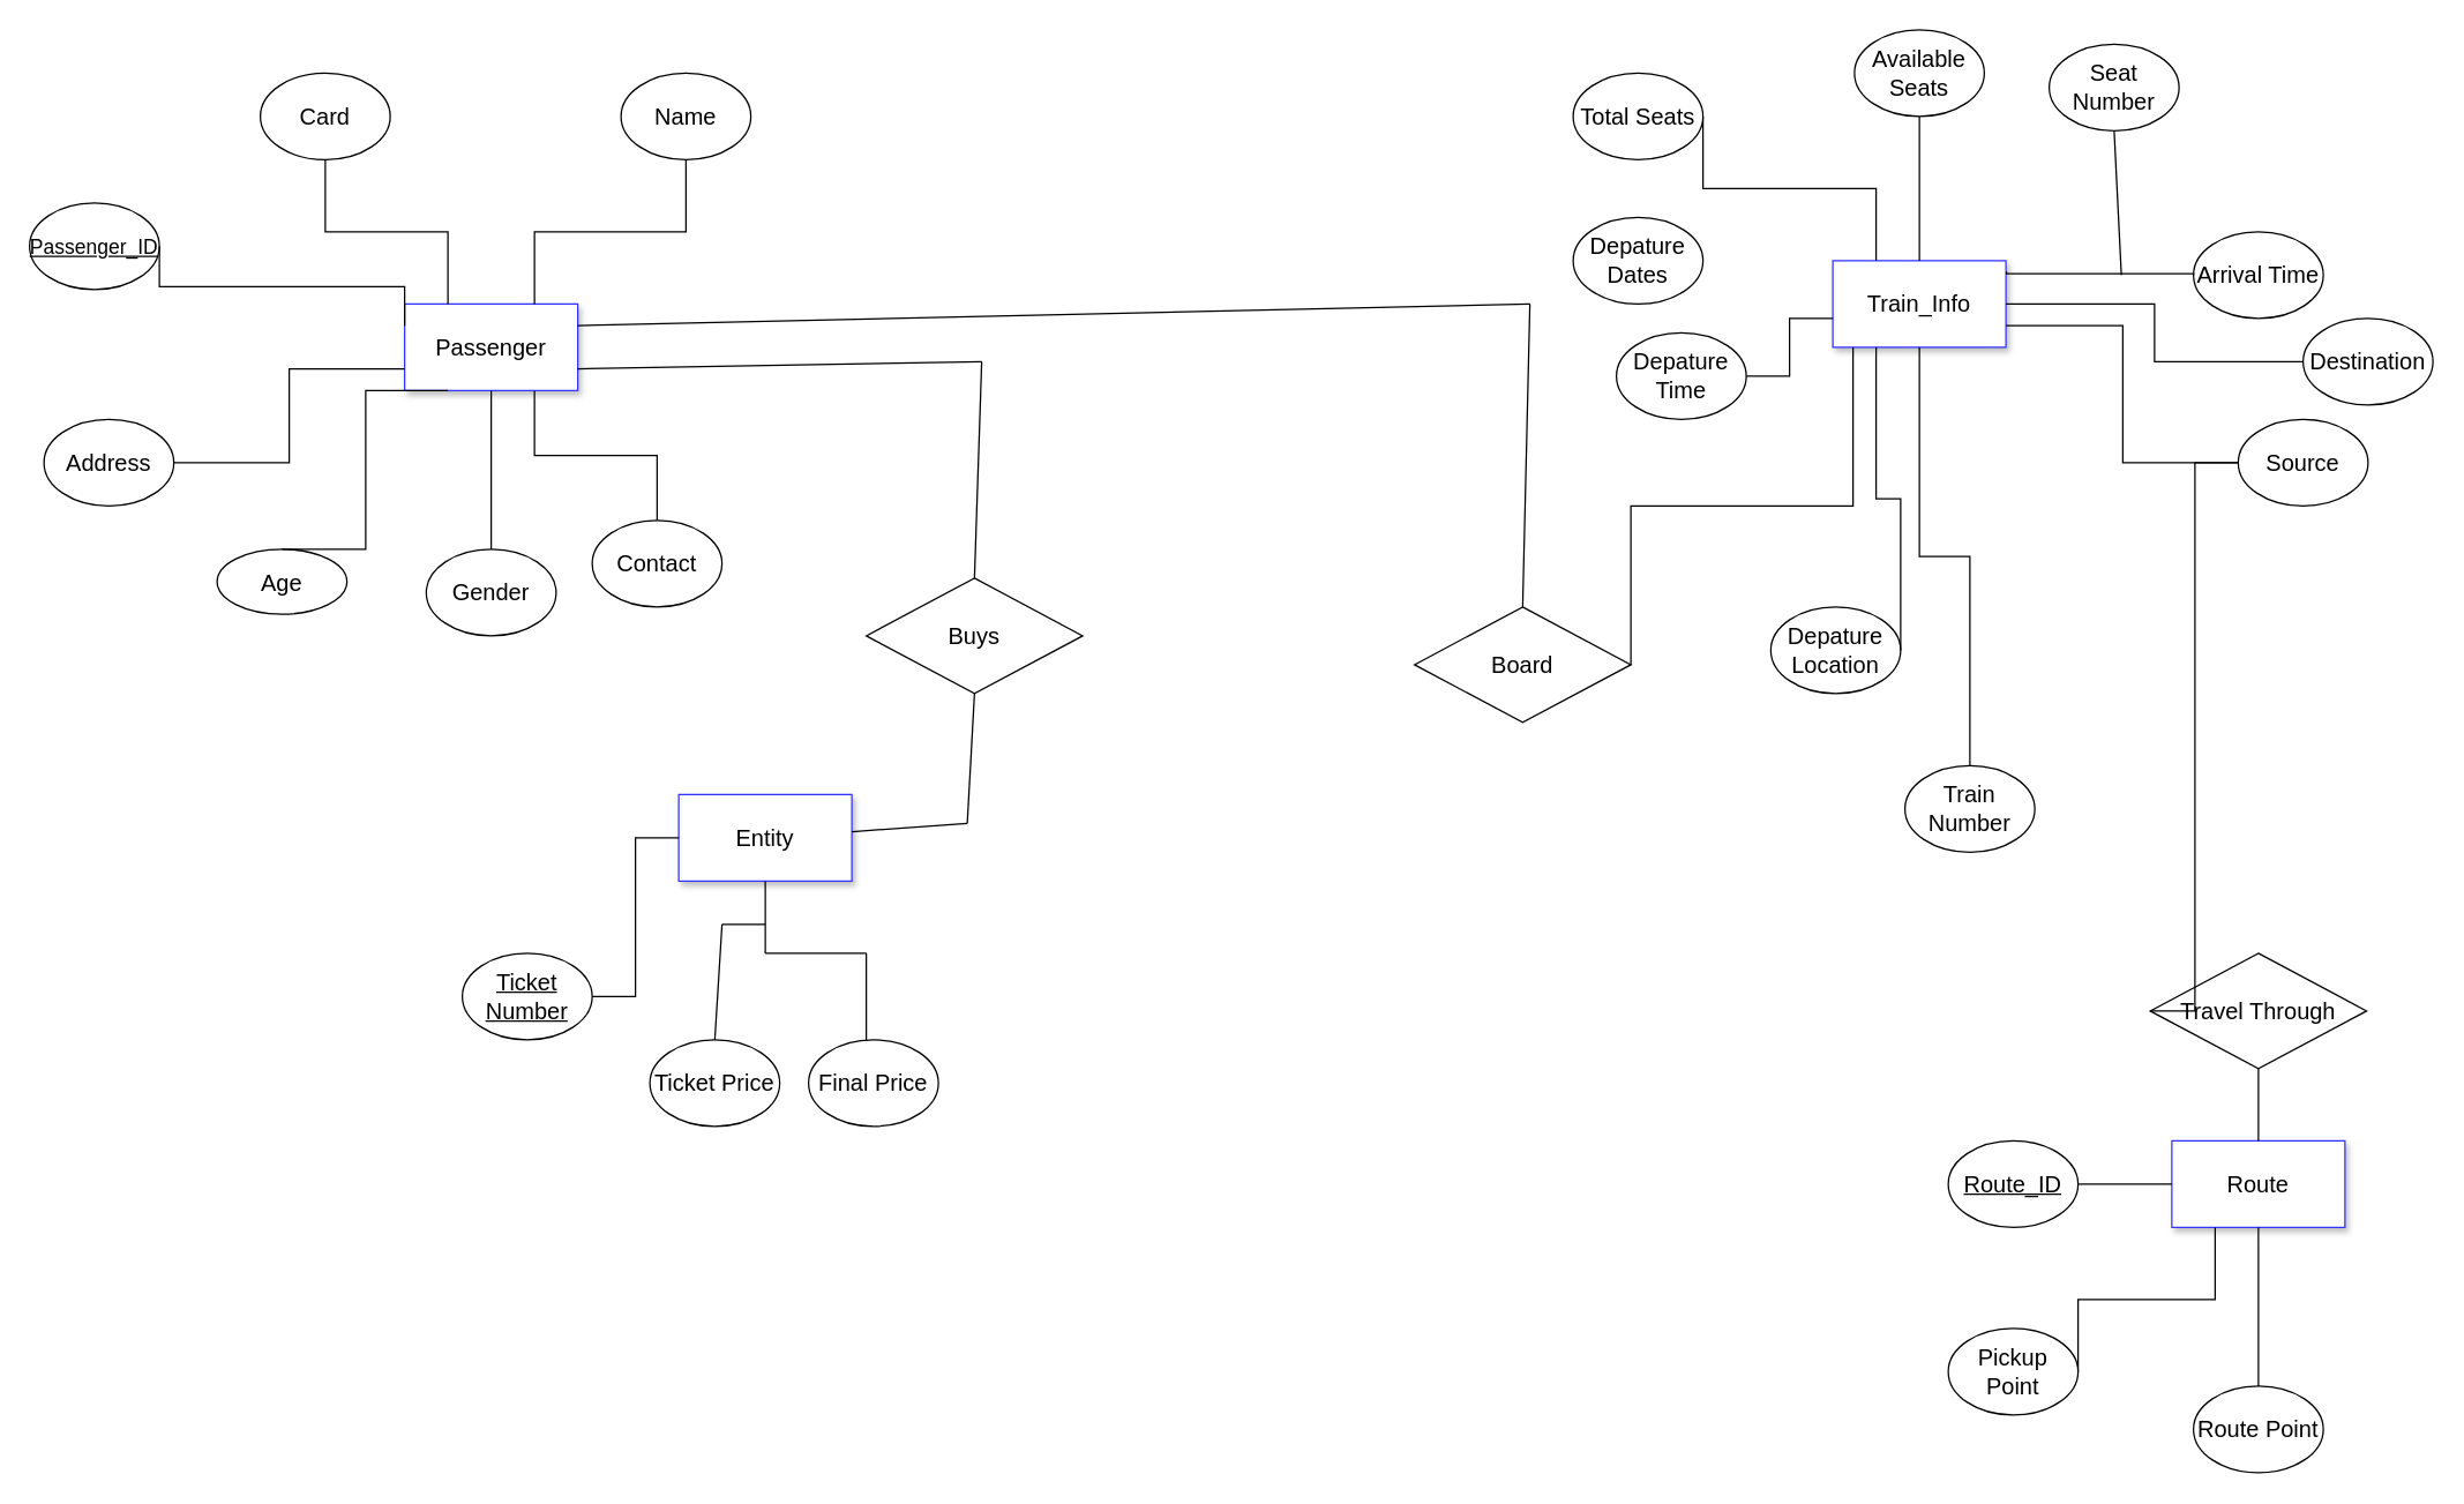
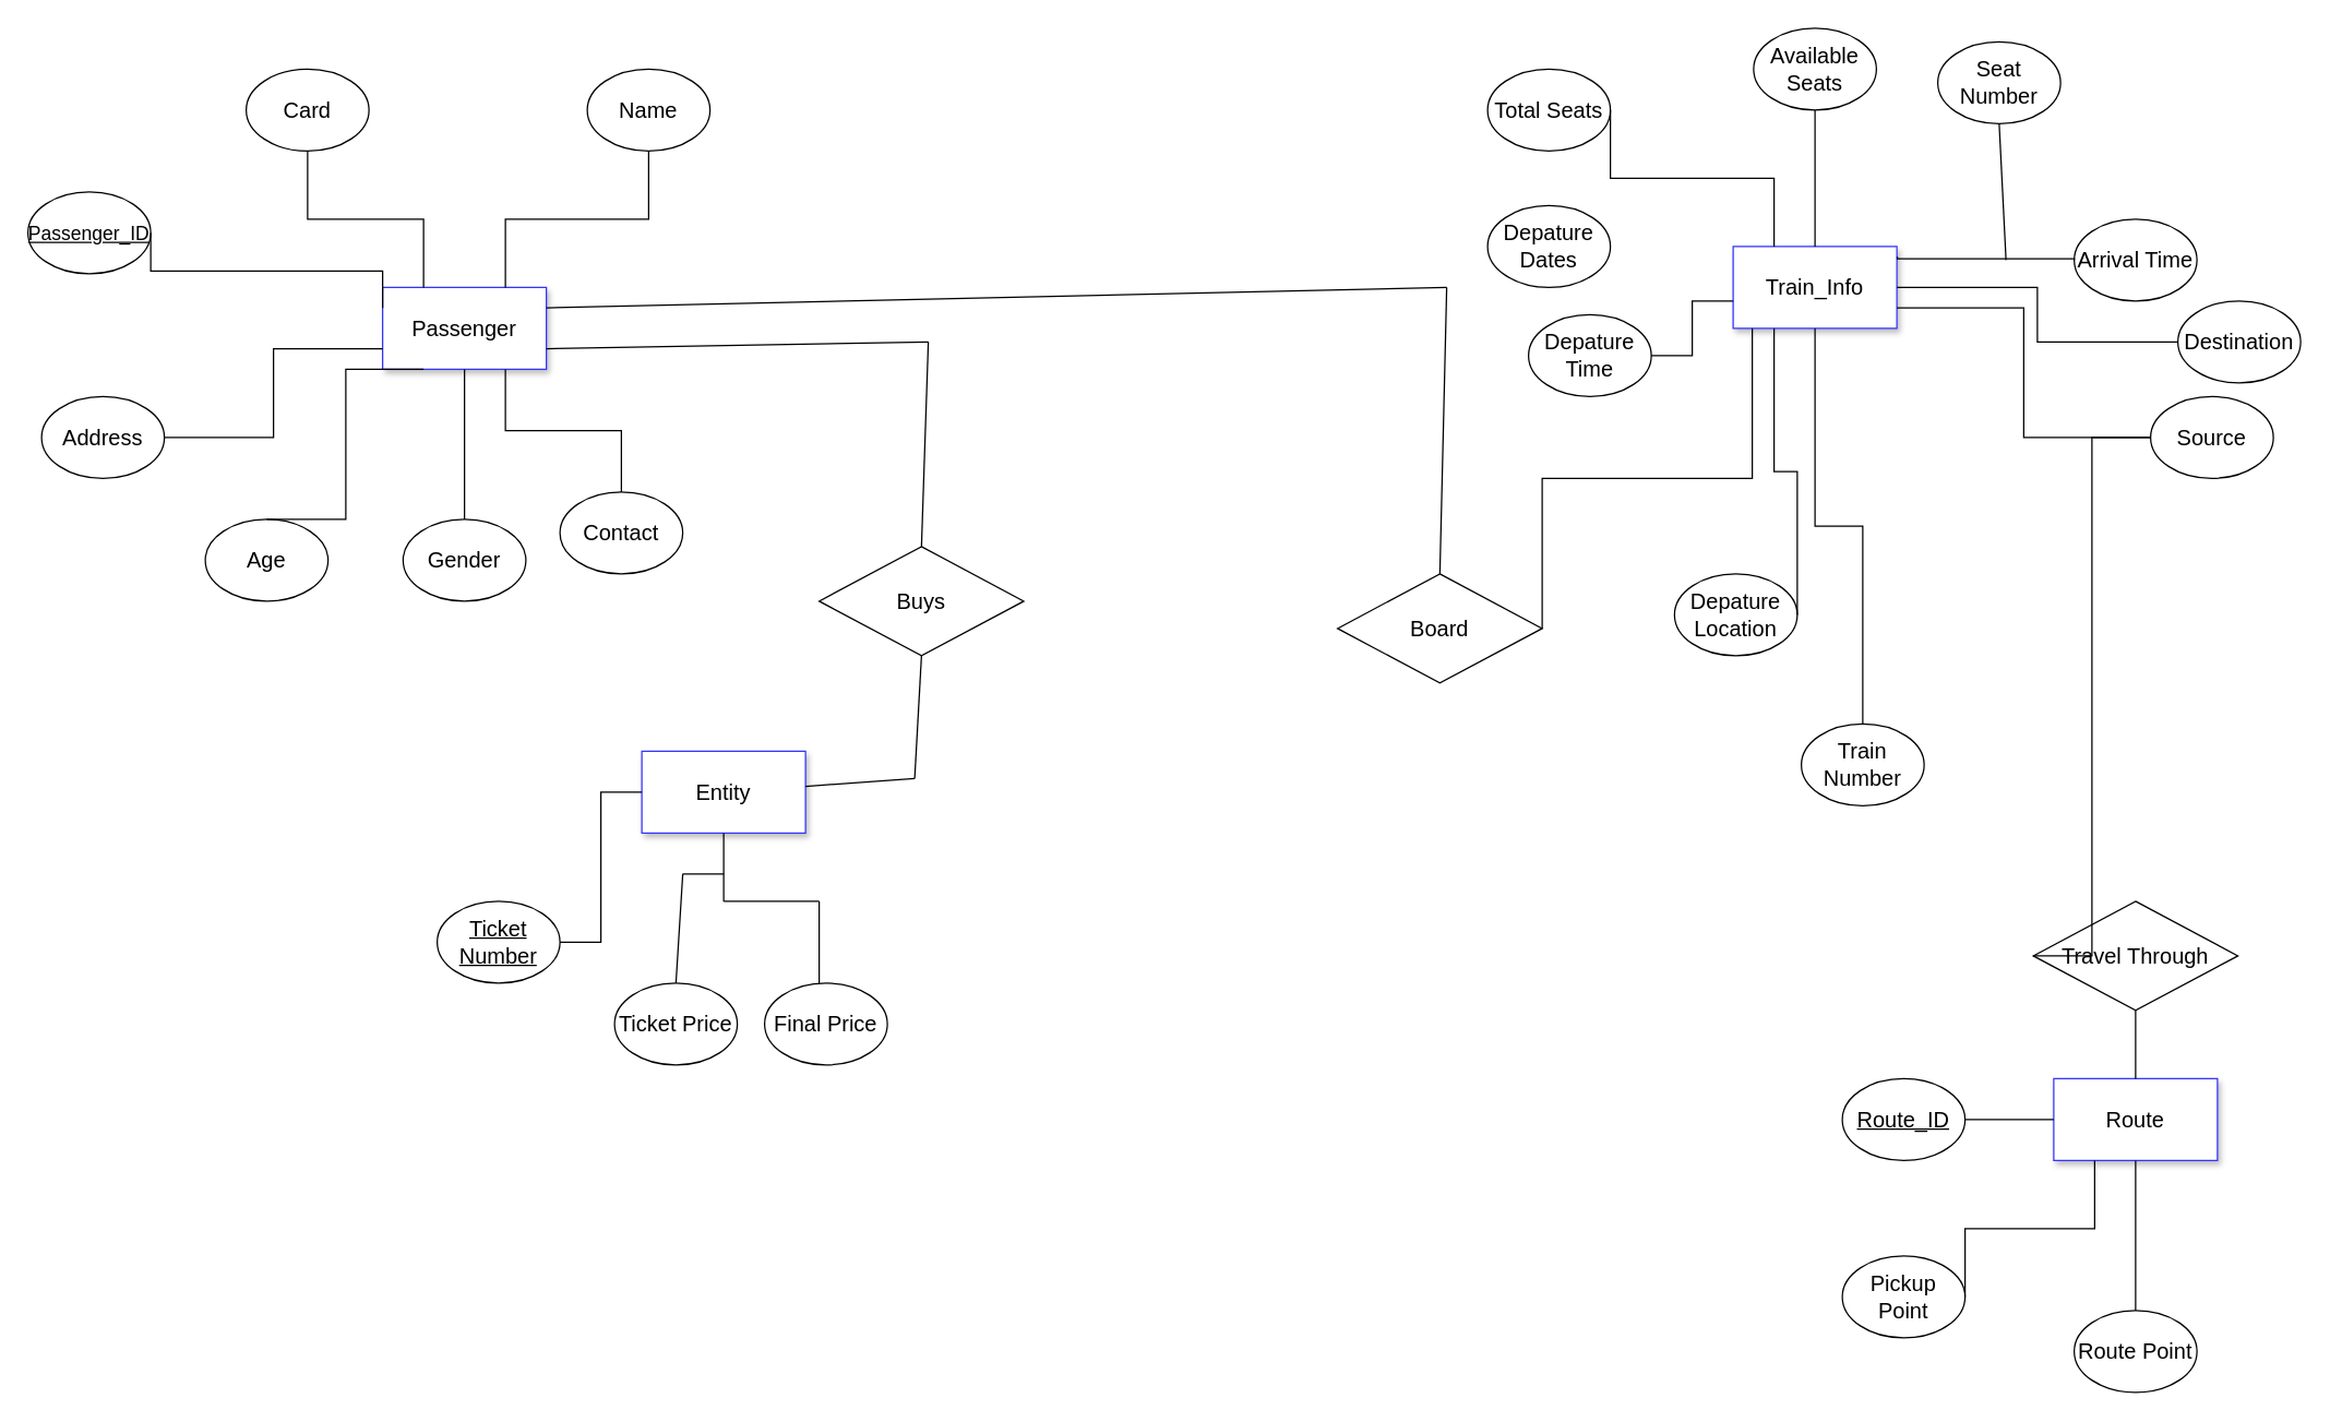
- <mxCell id="51" value="Source" style="ellipse;whiteSpace=wrap;html=1;fontSize=16;" vertex="1" parent="1"><mxGeometry x="1551" y="290" width="90" height="60" as="geometry" /></mxCell>
+ <mxCell id="51" value="Source" style="ellipse;whiteSpace=wrap;html=1;fontSize=16;" vertex="1" parent="1"><mxGeometry x="1576" y="290" width="90" height="60" as="geometry" /></mxCell>
- <mxCell id="17" value="Age" style="ellipse;whiteSpace=wrap;html=1;fontSize=16;" vertex="1" parent="1"><mxGeometry x="150" y="380" width="90" height="45" as="geometry" /></mxCell>
+ <mxCell id="17" value="Age" style="ellipse;whiteSpace=wrap;html=1;fontSize=16;" vertex="1" parent="1"><mxGeometry x="150" y="380" width="90" height="60" as="geometry" /></mxCell>
